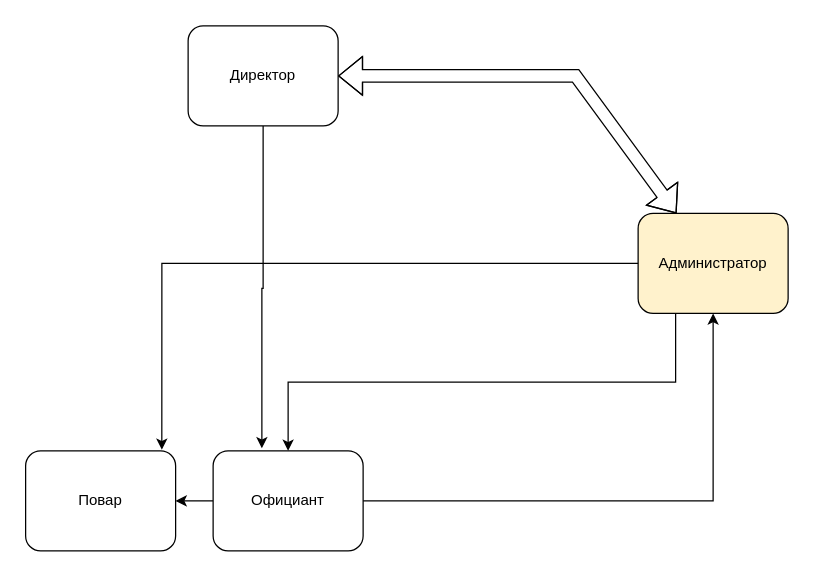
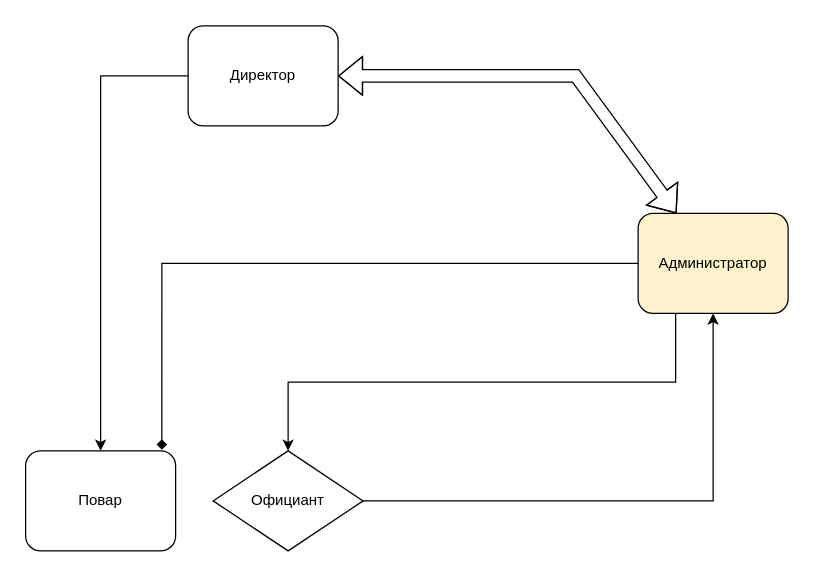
+ <mxCell id="8" style="edgeStyle=orthogonalEdgeStyle;rounded=0;html=1;jettySize=auto;orthogonalLoop=1;" parent="1" source="2" target="3" edge="1"><mxGeometry relative="1" as="geometry" /></mxCell>
- <mxCell id="11" style="edgeStyle=orthogonalEdgeStyle;rounded=0;orthogonalLoop=1;jettySize=auto;html=1;entryX=0.325;entryY=-0.025;entryDx=0;entryDy=0;entryPerimeter=0;" edge="1" parent="1" source="2" target="7"><mxGeometry relative="1" as="geometry"><mxPoint x="210" y="340" as="targetPoint" /></mxGeometry></mxCell>
- <mxCell id="12" style="edgeStyle=orthogonalEdgeStyle;rounded=0;orthogonalLoop=1;jettySize=auto;html=1;entryX=0.908;entryY=-0.012;entryDx=0;entryDy=0;entryPerimeter=0;" edge="1" parent="1" source="5" target="3"><mxGeometry relative="1" as="geometry" /></mxCell>
+ <mxCell id="12" style="edgeStyle=orthogonalEdgeStyle;rounded=0;orthogonalLoop=1;jettySize=auto;html=1;entryX=0.908;entryY=-0.012;entryDx=0;entryDy=0;entryPerimeter=0;endArrow=diamond;" edge="1" parent="1" source="5" target="3"><mxGeometry relative="1" as="geometry" /></mxCell>
- <mxCell id="6" style="edgeStyle=orthogonalEdgeStyle;rounded=0;orthogonalLoop=1;jettySize=auto;html=1;entryX=1;entryY=0.5;entryDx=0;entryDy=0;" edge="1" parent="1" source="7" target="3"><mxGeometry relative="1" as="geometry" /></mxCell>
- <mxCell id="7" value="Официант" style="html=1;whiteSpace=wrap;rounded=1;" parent="1" vertex="1"><mxGeometry x="170" y="360" width="120" height="80" as="geometry" /></mxCell>
+ <mxCell id="7" value="Официант" style="rhombus;html=1;whiteSpace=wrap;" parent="1" vertex="1"><mxGeometry x="170" y="360" width="120" height="80" as="geometry" /></mxCell>
